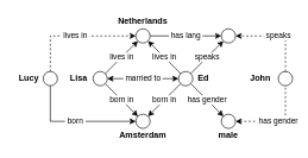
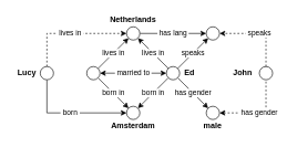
- <mxCell id="12" value="Lisa" style="text;html=1;strokeColor=none;fillColor=none;align=center;verticalAlign=middle;whiteSpace=wrap;rounded=0;fontStyle=1" parent="1" vertex="1"><mxGeometry x="90" y="100" width="40" height="20" as="geometry" /></mxCell>
